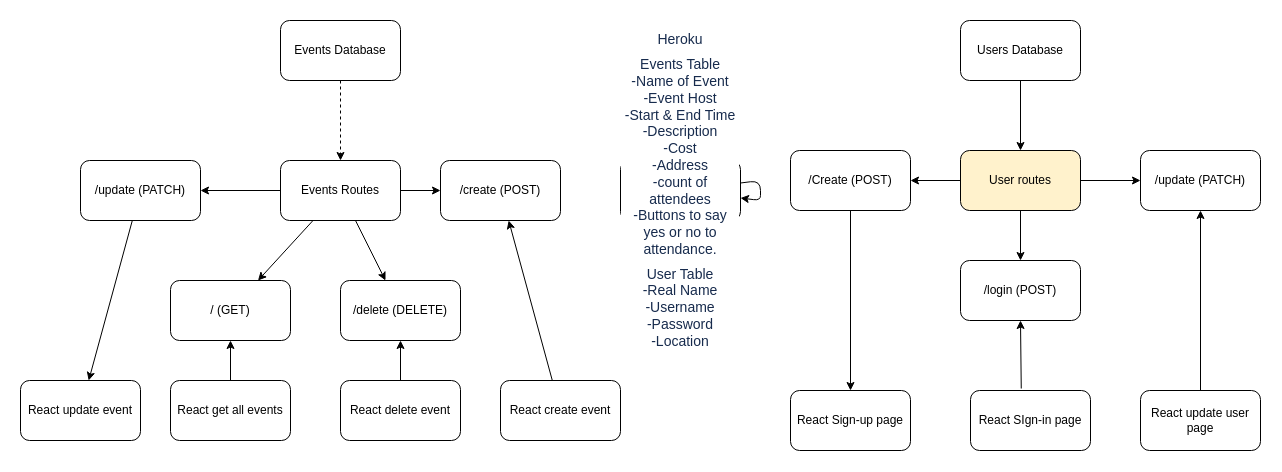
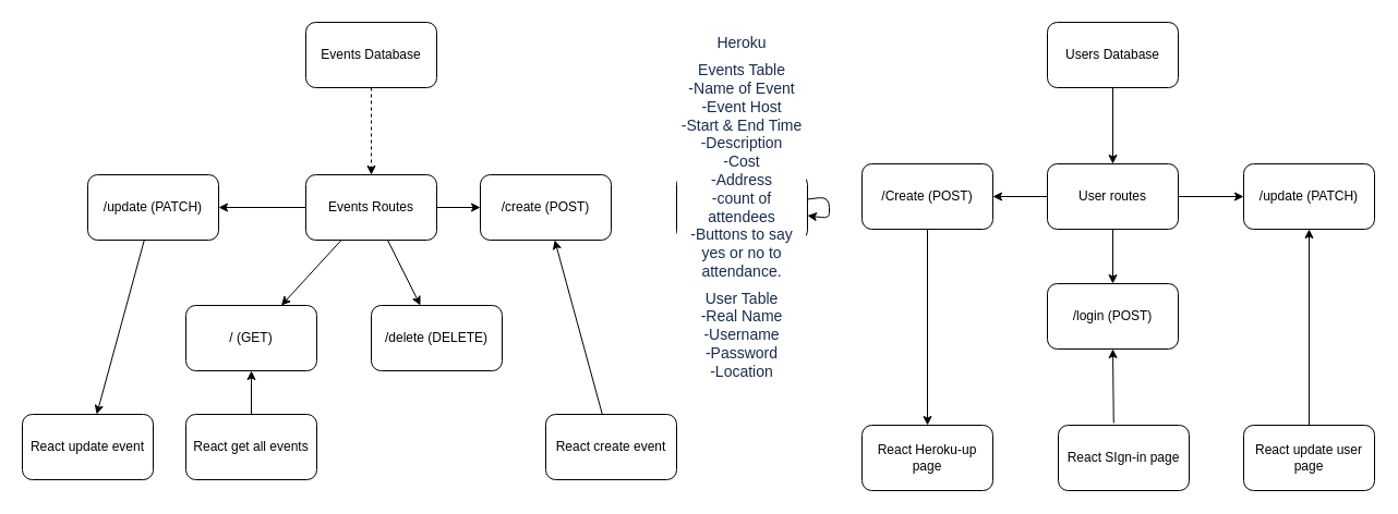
- <mxCell id="9" value="User routes" style="whiteSpace=wrap;html=1;rounded=1;fillColor=#fff2cc;" parent="1" vertex="1"><mxGeometry x="960" y="150" width="120" height="60" as="geometry" /></mxCell>
+ <mxCell id="9" value="User routes" style="whiteSpace=wrap;html=1;rounded=1;" parent="1" vertex="1"><mxGeometry x="960" y="150" width="120" height="60" as="geometry" /></mxCell>
- <mxCell id="29" value="" style="edgeStyle=none;html=1;" edge="1" parent="1" source="30" target="24"><mxGeometry relative="1" as="geometry" /></mxCell>
- <mxCell id="30" value="React delete event" style="rounded=1;whiteSpace=wrap;html=1;" vertex="1" parent="1"><mxGeometry x="340" y="380" width="120" height="60" as="geometry" /></mxCell>
- <mxCell id="28" value="React Sign-up page" style="rounded=1;whiteSpace=wrap;html=1;" vertex="1" parent="1"><mxGeometry x="790" y="390" width="120" height="60" as="geometry" /></mxCell>
+ <mxCell id="28" value="React Heroku-up page" style="rounded=1;whiteSpace=wrap;html=1;" vertex="1" parent="1"><mxGeometry x="790" y="390" width="120" height="60" as="geometry" /></mxCell>
